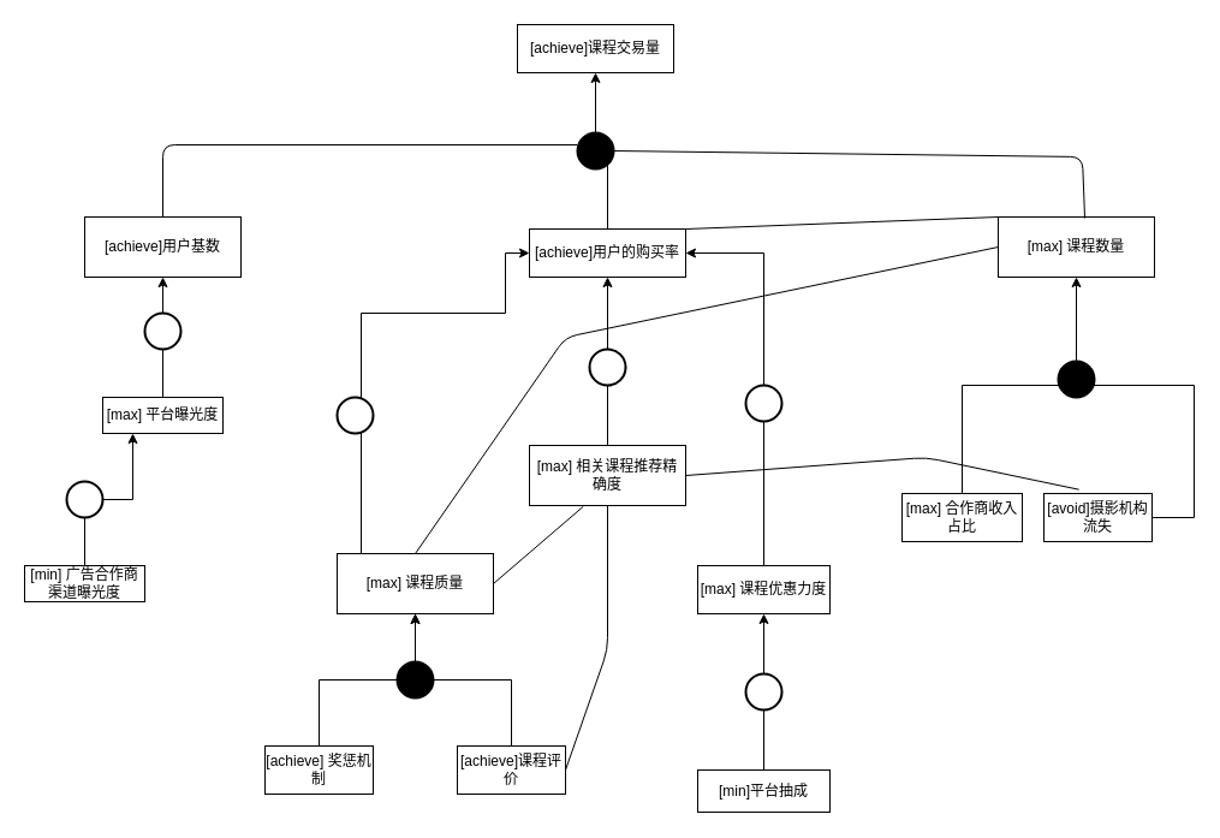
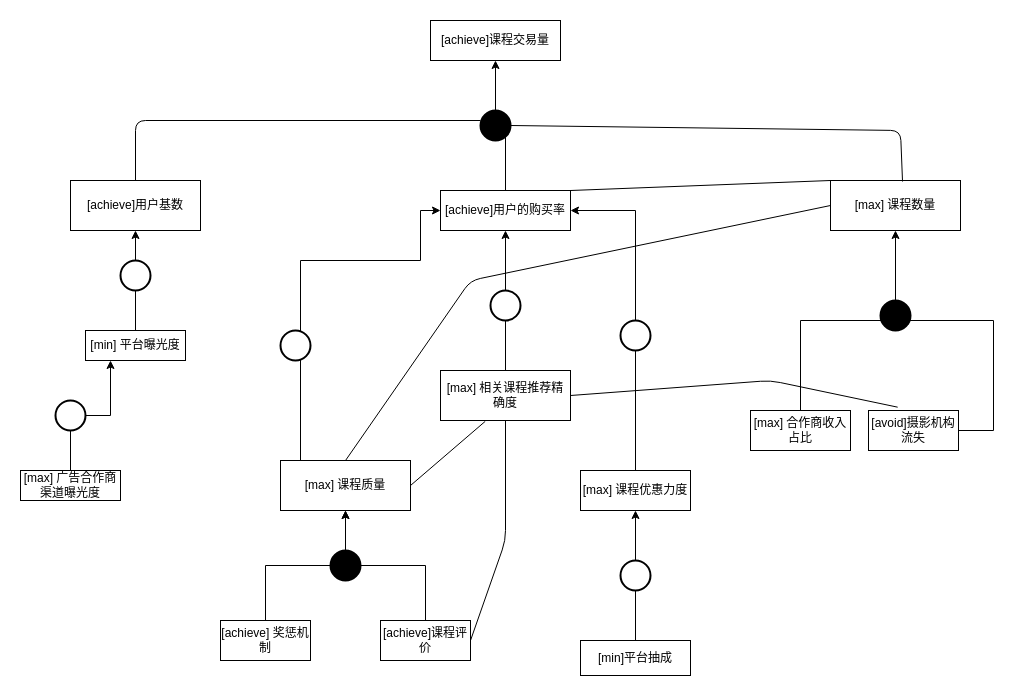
- <mxCell id="24" value="[max] 平台曝光度" style="rounded=0;whiteSpace=wrap;html=1;" vertex="1" parent="1"><mxGeometry x="85" y="330" width="100" height="30" as="geometry" /></mxCell>
+ <mxCell id="24" value="[min] 平台曝光度" style="rounded=0;whiteSpace=wrap;html=1;" vertex="1" parent="1"><mxGeometry x="85" y="330" width="100" height="30" as="geometry" /></mxCell>
- <mxCell id="26" value="[min] 广告合作商渠道曝光度" style="rounded=0;whiteSpace=wrap;html=1;" vertex="1" parent="1"><mxGeometry x="20" y="470" width="100" height="30" as="geometry" /></mxCell>
+ <mxCell id="26" value="[max] 广告合作商渠道曝光度" style="rounded=0;whiteSpace=wrap;html=1;" vertex="1" parent="1"><mxGeometry x="20" y="470" width="100" height="30" as="geometry" /></mxCell>
